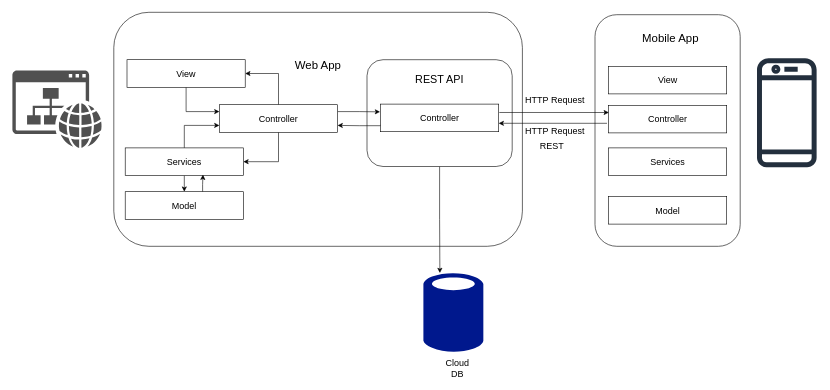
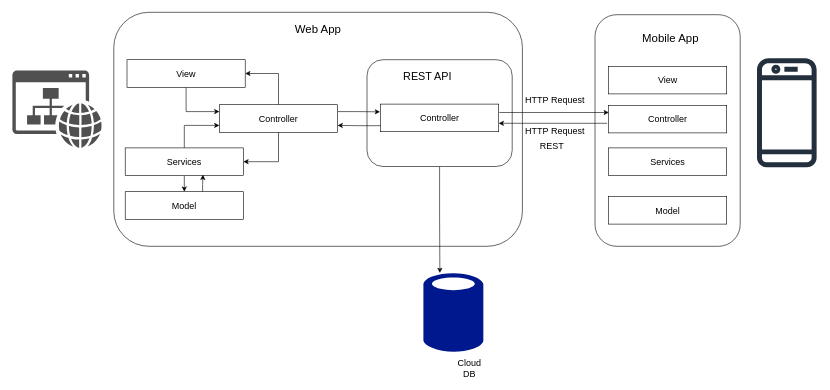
- <mxCell id="7" value="Web App" style="text;html=1;strokeColor=none;fillColor=none;align=center;verticalAlign=middle;whiteSpace=wrap;rounded=0;fontSize=19;" parent="1" vertex="1"><mxGeometry x="487" y="95" width="85" height="28" as="geometry" /></mxCell>
+ <mxCell id="7" value="Web App" style="text;html=1;strokeColor=none;fillColor=none;align=center;verticalAlign=middle;whiteSpace=wrap;rounded=0;fontSize=19;" parent="1" vertex="1"><mxGeometry x="487" y="35" width="85" height="28" as="geometry" /></mxCell>
- <mxCell id="6" value="&lt;font style=&quot;font-size: 18px;&quot;&gt;REST API&lt;/font&gt;" style="text;html=1;strokeColor=none;fillColor=none;align=center;verticalAlign=middle;whiteSpace=wrap;rounded=0;fontSize=18;" parent="1" vertex="1"><mxGeometry x="682" y="118" width="100" height="30" as="geometry" /></mxCell>
+ <mxCell id="6" value="&lt;font style=&quot;font-size: 18px;&quot;&gt;REST API&lt;/font&gt;" style="text;html=1;strokeColor=none;fillColor=none;align=center;verticalAlign=middle;whiteSpace=wrap;rounded=0;fontSize=18;" parent="1" vertex="1"><mxGeometry x="662" y="113" width="100" height="30" as="geometry" /></mxCell>
- <mxCell id="33" value="Cloud DB" style="text;html=1;strokeColor=none;fillColor=none;align=center;verticalAlign=middle;whiteSpace=wrap;rounded=0;fontSize=15;" parent="1" vertex="1"><mxGeometry x="732" y="598" width="60" height="30" as="geometry" /></mxCell>
+ <mxCell id="33" value="Cloud DB" style="text;html=1;strokeColor=none;fillColor=none;align=center;verticalAlign=middle;whiteSpace=wrap;rounded=0;fontSize=15;" parent="1" vertex="1"><mxGeometry x="752" y="598" width="60" height="30" as="geometry" /></mxCell>
